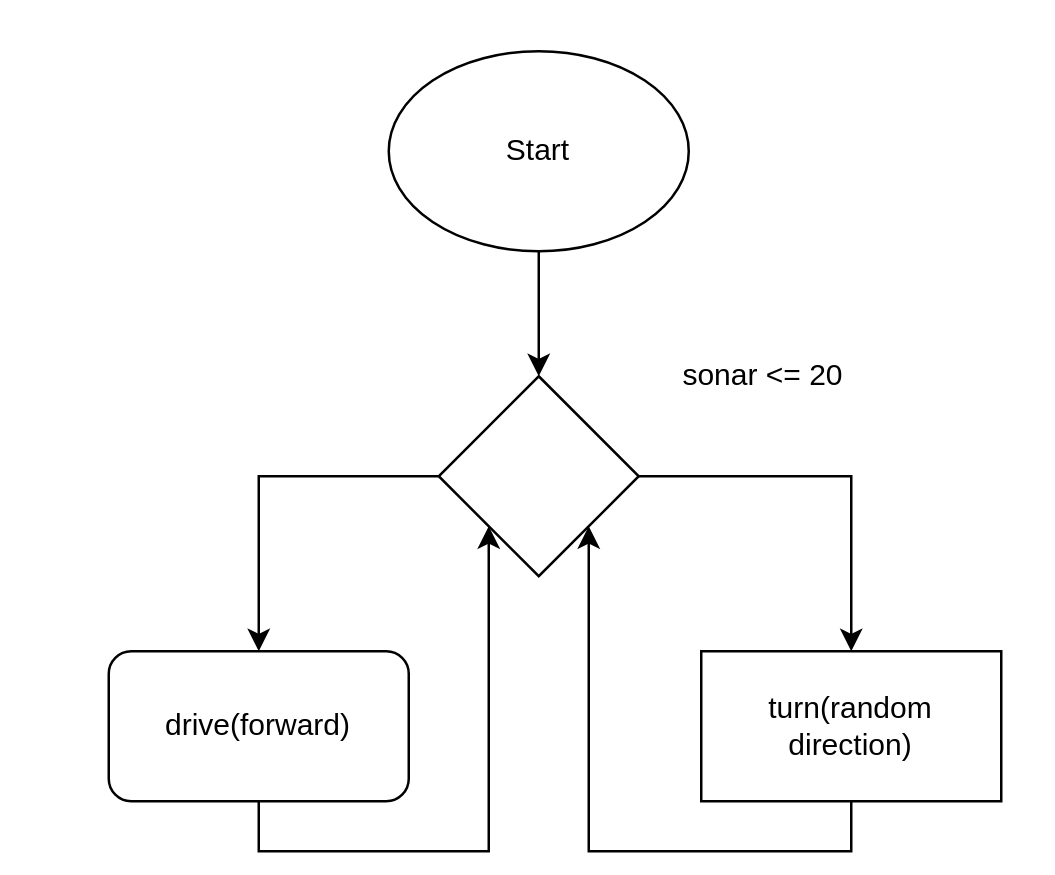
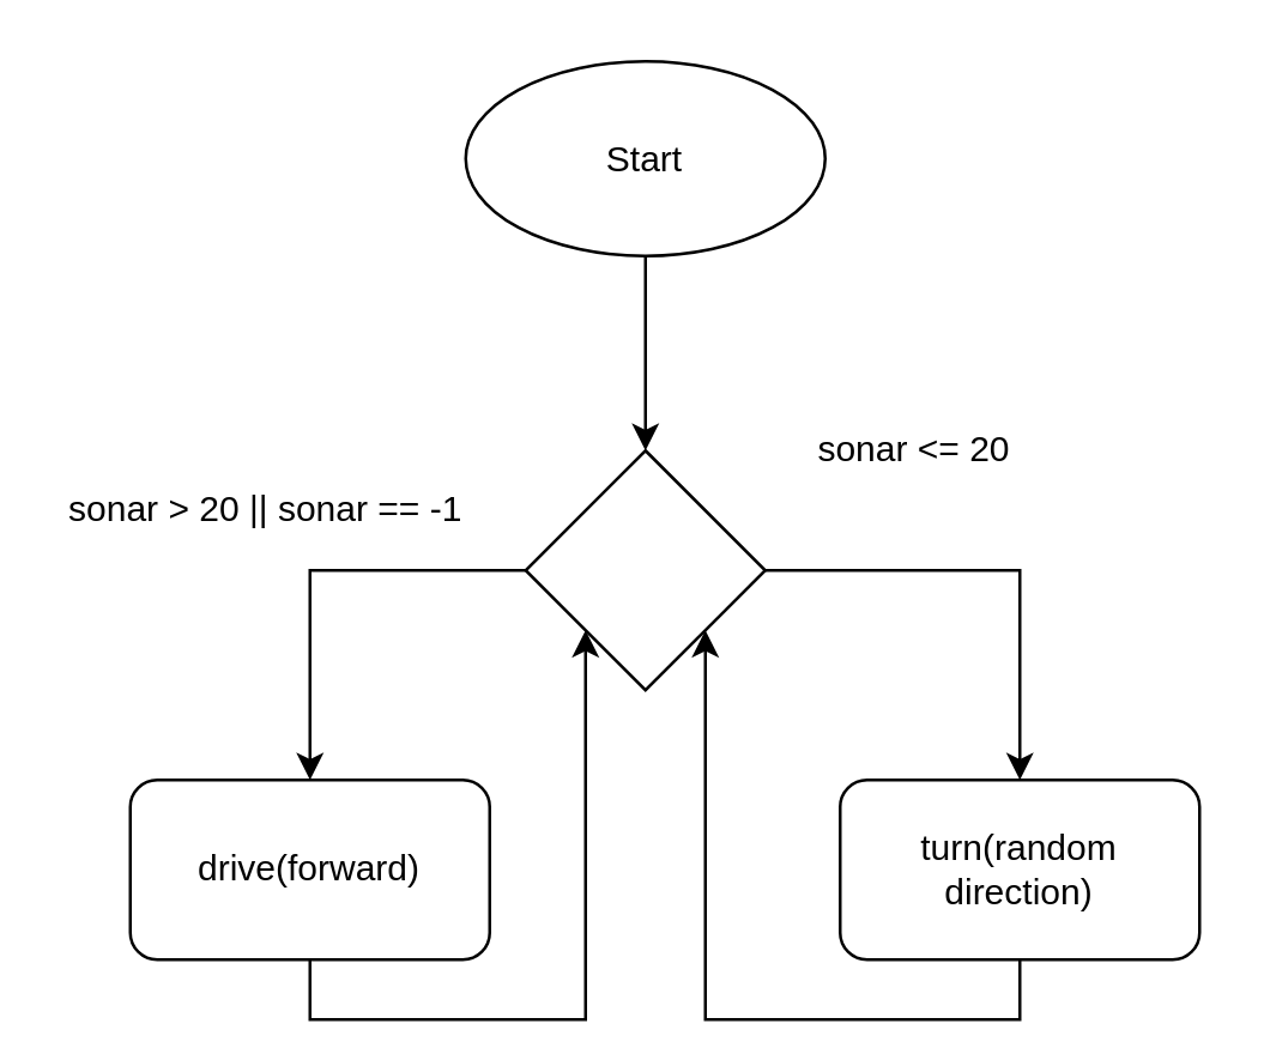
- <mxCell id="3" value="Start" style="ellipse;whiteSpace=wrap;html=1;" vertex="1" parent="1"><mxGeometry x="155" y="20" width="120" height="80" as="geometry" /></mxCell>
+ <mxCell id="3" value="Start" style="ellipse;whiteSpace=wrap;html=1;" vertex="1" parent="1"><mxGeometry x="155" y="20" width="120" height="65" as="geometry" /></mxCell>
+ <mxCell id="7" value="sonar &amp;gt; 20 || sonar == -1" style="text;html=1;strokeColor=none;fillColor=none;align=center;verticalAlign=middle;whiteSpace=wrap;rounded=0;" vertex="1" parent="1"><mxGeometry x="20.5" y="160" width="135" height="20" as="geometry" /></mxCell>
- <mxCell id="12" value="turn(random direction)" style="whiteSpace=wrap;html=1;rounded=0;" vertex="1" parent="1"><mxGeometry x="280" y="260" width="120" height="60" as="geometry" /></mxCell>
+ <mxCell id="12" value="turn(random direction)" style="rounded=1;whiteSpace=wrap;html=1;" vertex="1" parent="1"><mxGeometry x="280" y="260" width="120" height="60" as="geometry" /></mxCell>
